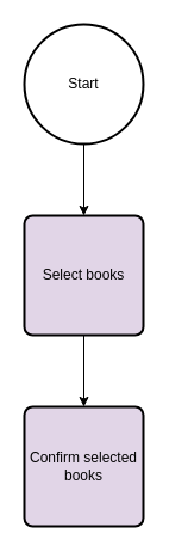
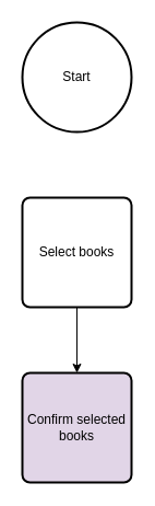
- <mxCell id="2" value="" style="edgeStyle=none;html=1;" edge="1" parent="1" source="3" target="5"><mxGeometry relative="1" as="geometry" /></mxCell>
- <mxCell id="5" value="Select books" style="rounded=1;whiteSpace=wrap;html=1;absoluteArcSize=1;arcSize=14;strokeWidth=2;fillColor=#e1d5e7;" vertex="1" parent="1"><mxGeometry x="20" y="180" width="100" height="100" as="geometry" /></mxCell>
+ <mxCell id="5" value="Select books" style="rounded=1;whiteSpace=wrap;html=1;absoluteArcSize=1;arcSize=14;strokeWidth=2;" vertex="1" parent="1"><mxGeometry x="20" y="180" width="100" height="100" as="geometry" /></mxCell>
